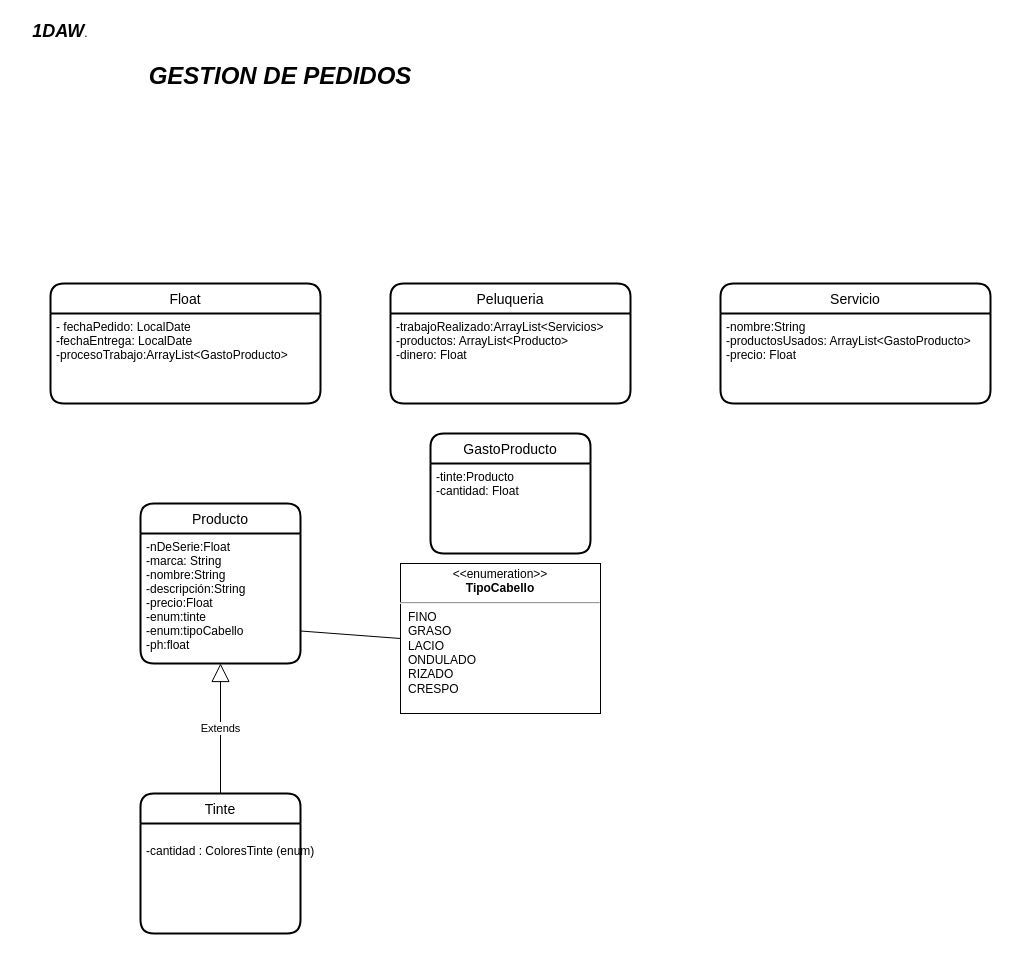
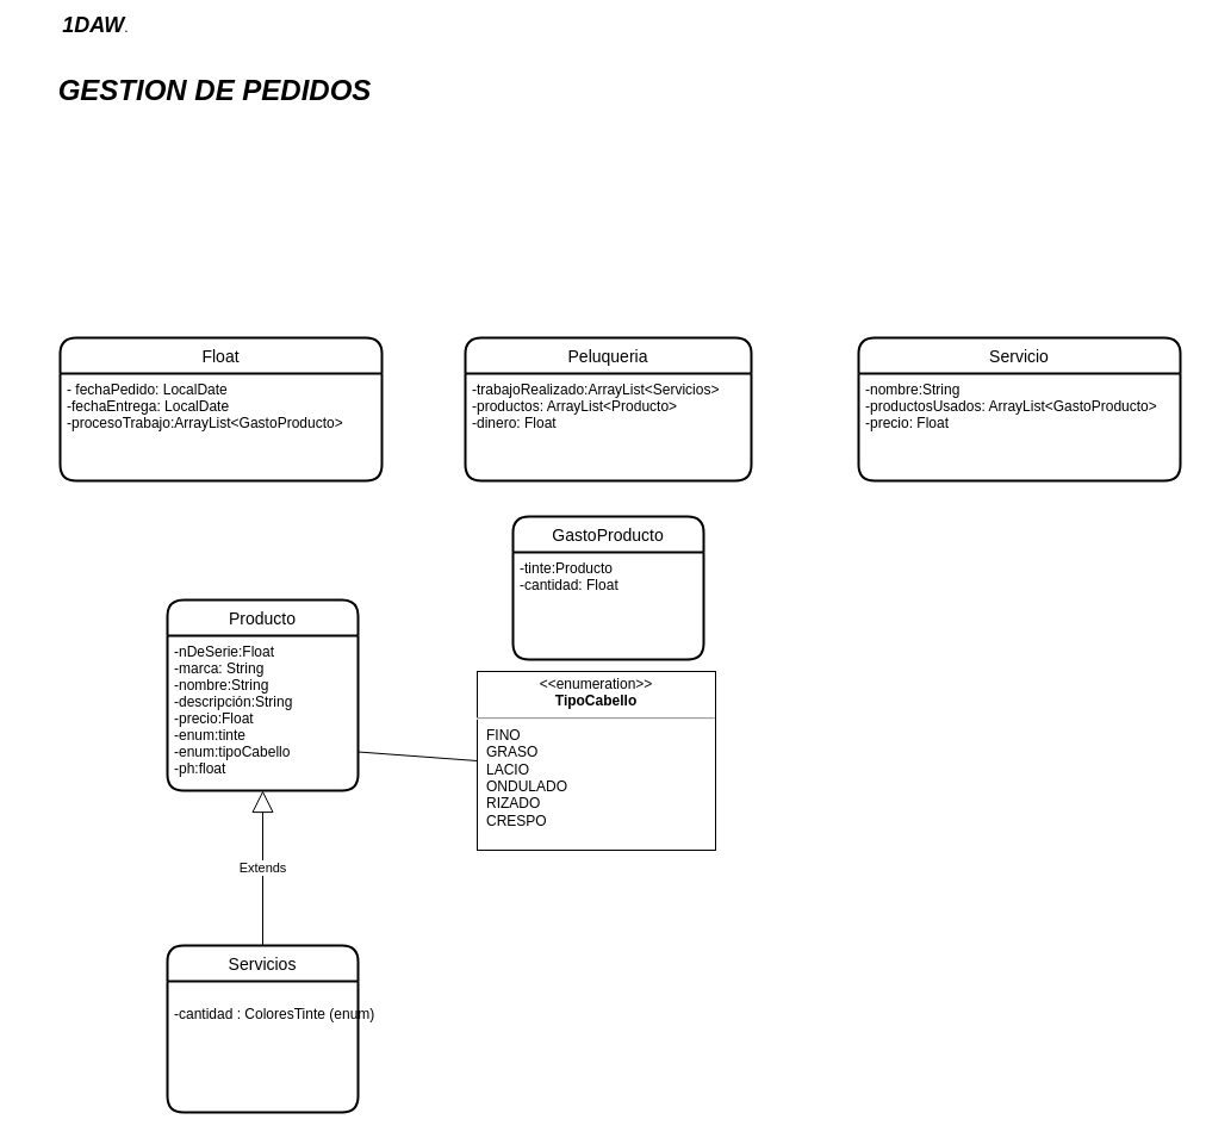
- <mxCell id="17" value="&lt;font style=&quot;font-size: 18px&quot;&gt;&lt;i&gt;&lt;b&gt;1DAW&lt;/b&gt;&lt;/i&gt;&lt;/font&gt;." style="text;html=1;strokeColor=none;fillColor=none;align=center;verticalAlign=middle;whiteSpace=wrap;rounded=0;" parent="1" vertex="1"><mxGeometry x="30" y="20.5" width="60" height="20" as="geometry" /></mxCell>
+ <mxCell id="17" value="&lt;font style=&quot;font-size: 18px&quot;&gt;&lt;i&gt;&lt;b&gt;1DAW&lt;/b&gt;&lt;/i&gt;&lt;/font&gt;." style="text;html=1;strokeColor=none;fillColor=none;align=center;verticalAlign=middle;whiteSpace=wrap;rounded=0;" parent="1" vertex="1"><mxGeometry x="50" y="10.5" width="60" height="20" as="geometry" /></mxCell>
- <mxCell id="16" value="&lt;b&gt;&lt;i&gt;&lt;font style=&quot;font-size: 24px&quot;&gt;GESTION DE PEDIDOS&lt;/font&gt;&lt;/i&gt;&lt;/b&gt;" style="text;html=1;strokeColor=none;fillColor=none;align=center;verticalAlign=middle;whiteSpace=wrap;rounded=0;" parent="1" vertex="1"><mxGeometry x="120" y="40.5" width="320" height="70" as="geometry" /></mxCell>
+ <mxCell id="16" value="&lt;b&gt;&lt;i&gt;&lt;font style=&quot;font-size: 24px&quot;&gt;GESTION DE PEDIDOS&lt;/font&gt;&lt;/i&gt;&lt;/b&gt;" style="text;html=1;strokeColor=none;fillColor=none;align=center;verticalAlign=middle;whiteSpace=wrap;rounded=0;" parent="1" vertex="1"><mxGeometry x="20" y="40.5" width="320" height="70" as="geometry" /></mxCell>
- <mxCell id="12" value="Tinte" style="swimlane;childLayout=stackLayout;horizontal=1;startSize=30;horizontalStack=0;rounded=1;fontSize=14;fontStyle=0;strokeWidth=2;resizeParent=0;resizeLast=1;shadow=0;dashed=0;align=center;" parent="1" vertex="1"><mxGeometry x="140" y="793" width="160" height="140" as="geometry" /></mxCell>
+ <mxCell id="12" value="Servicios" style="swimlane;childLayout=stackLayout;horizontal=1;startSize=30;horizontalStack=0;rounded=1;fontSize=14;fontStyle=0;strokeWidth=2;resizeParent=0;resizeLast=1;shadow=0;dashed=0;align=center;" parent="1" vertex="1"><mxGeometry x="140" y="793" width="160" height="140" as="geometry" /></mxCell>
